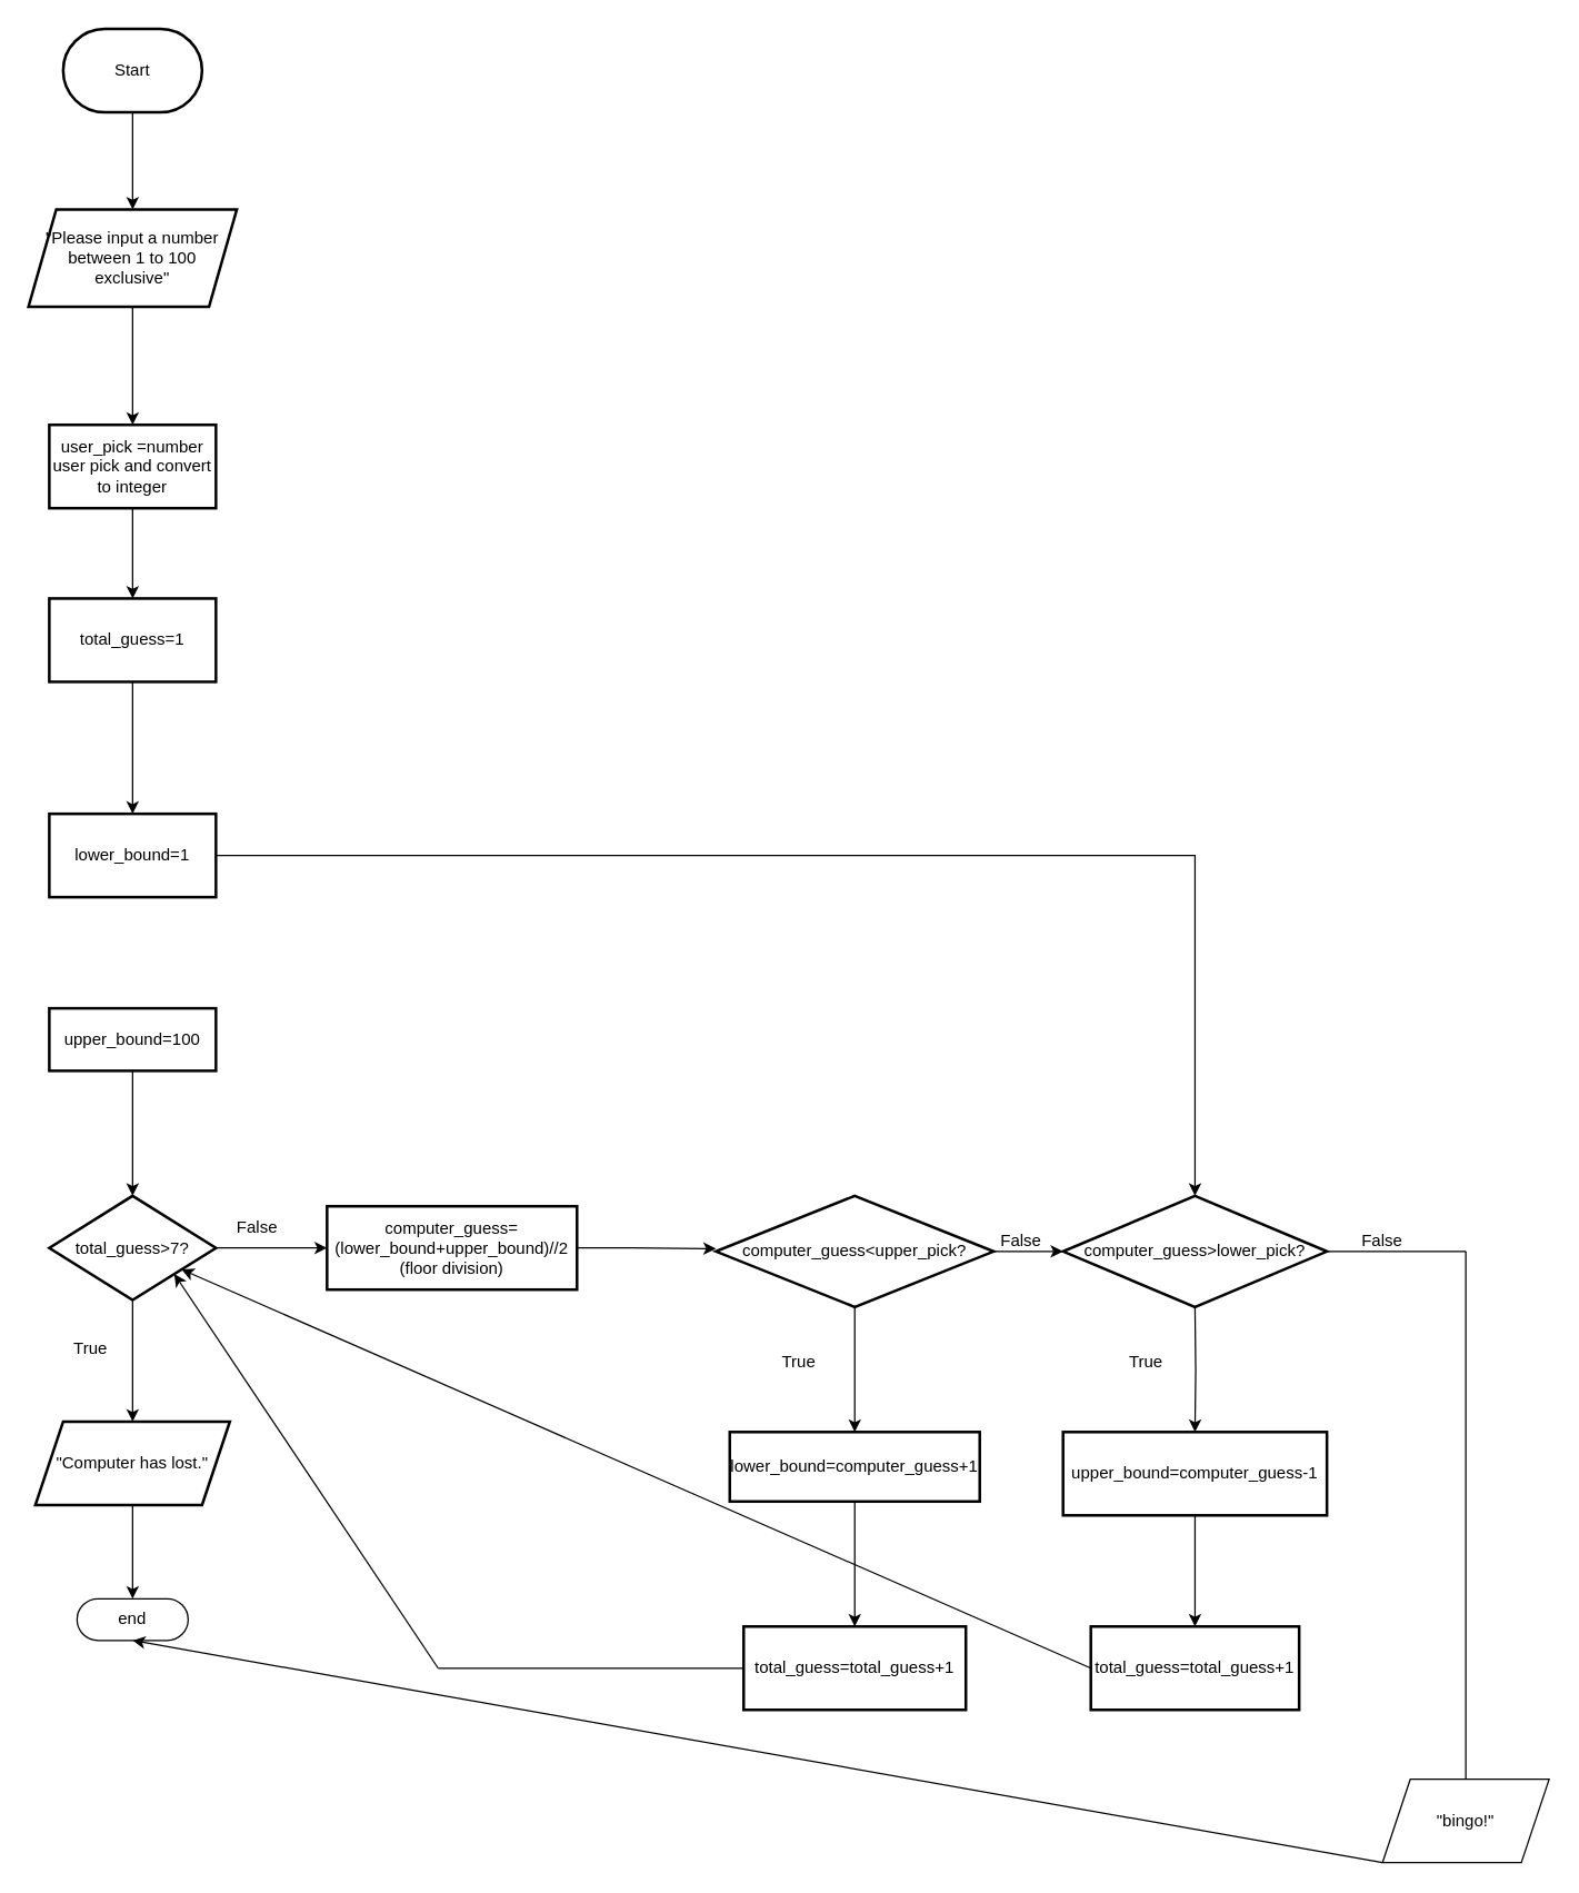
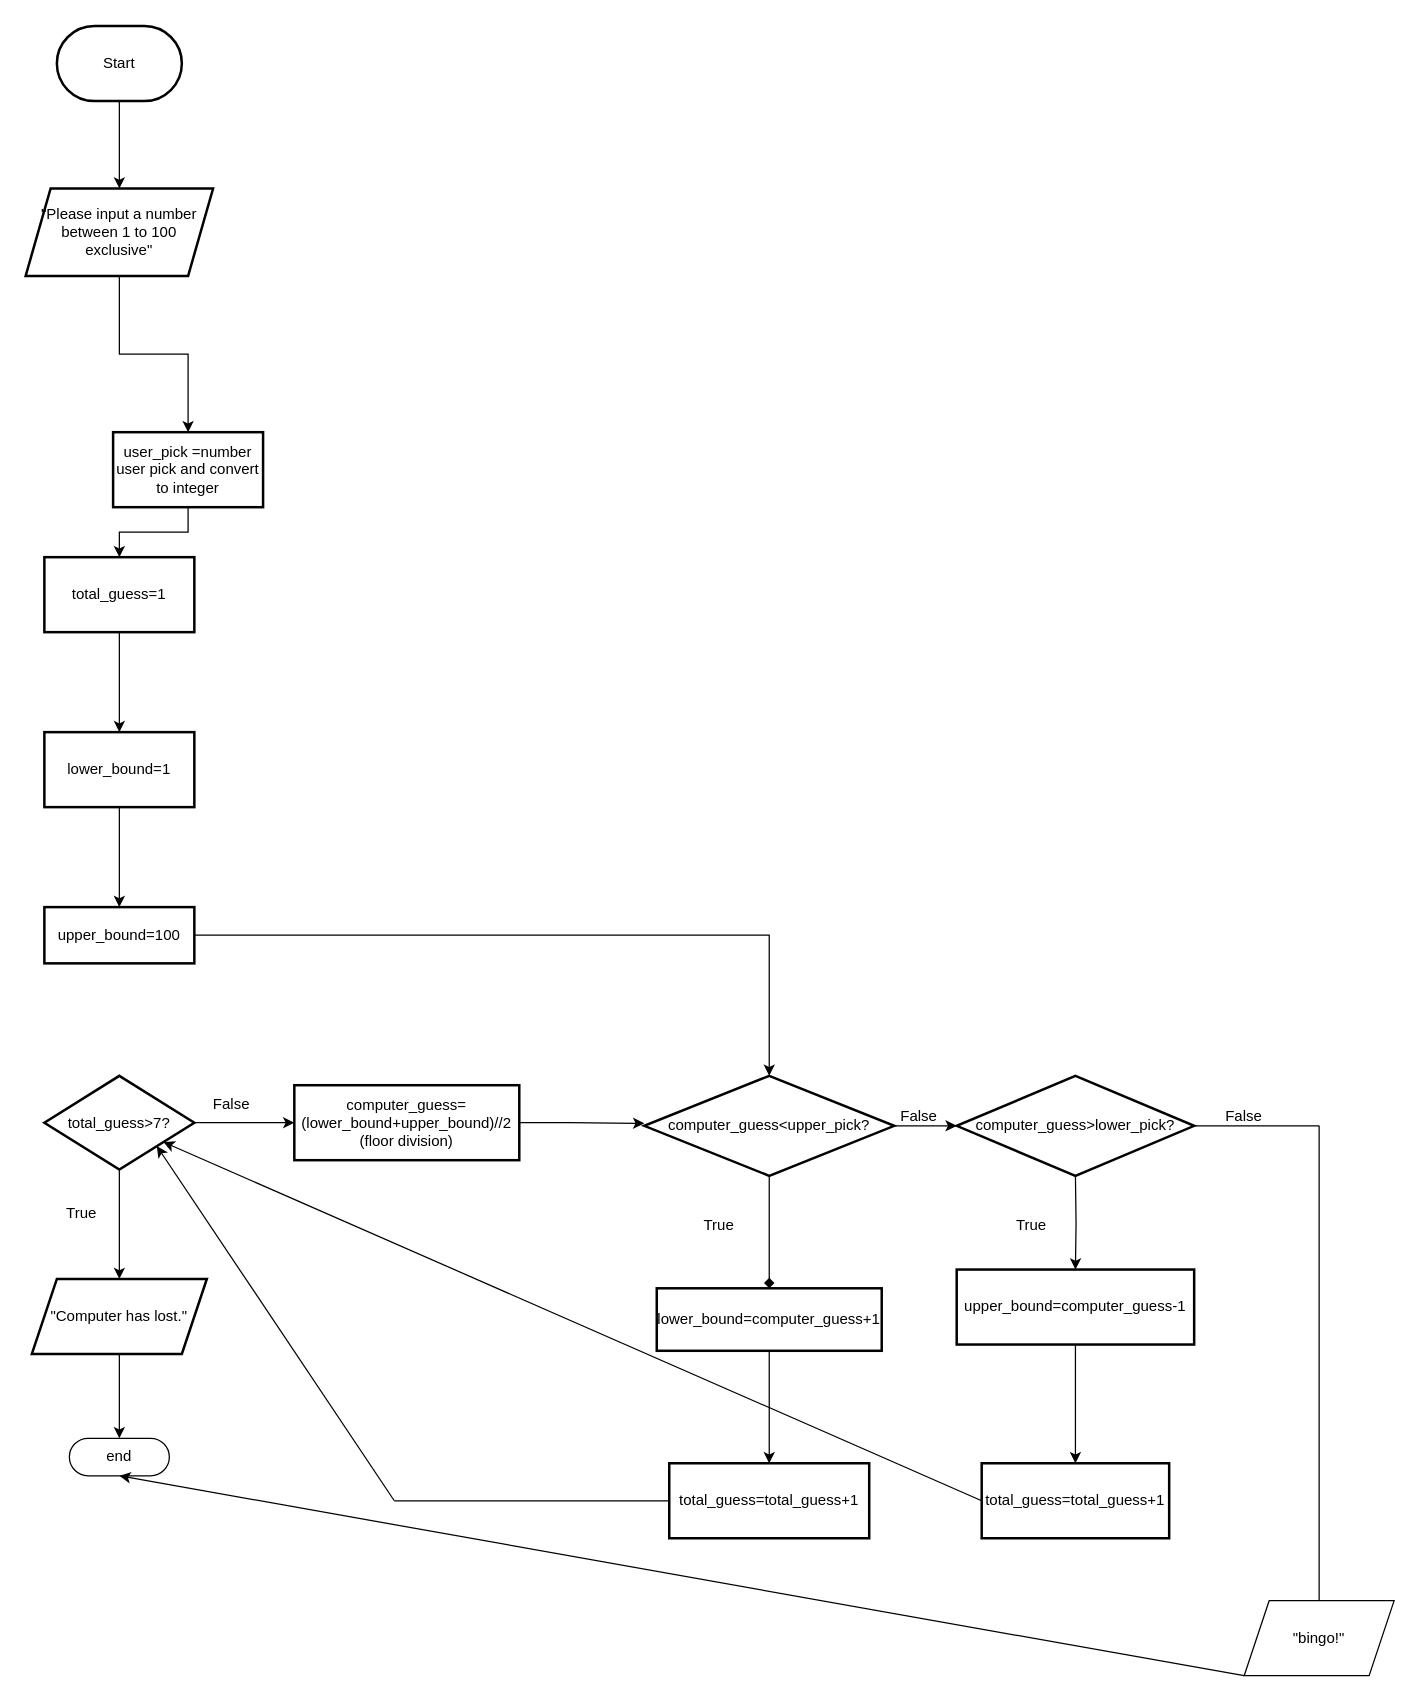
- <mxCell id="7" value="user_pick =number user pick and convert to integer" style="whiteSpace=wrap;html=1;strokeWidth=2;" vertex="1" parent="1"><mxGeometry x="35" y="305" width="120" height="60" as="geometry" /></mxCell>
+ <mxCell id="7" value="user_pick =number user pick and convert to integer" style="whiteSpace=wrap;html=1;strokeWidth=2;" vertex="1" parent="1"><mxGeometry x="90" y="345" width="120" height="60" as="geometry" /></mxCell>
- <mxCell id="9" value="total_guess=1" style="whiteSpace=wrap;html=1;strokeWidth=2;" vertex="1" parent="1"><mxGeometry x="35" y="430" width="120" height="60" as="geometry" /></mxCell>
+ <mxCell id="9" value="total_guess=1" style="whiteSpace=wrap;html=1;strokeWidth=2;" vertex="1" parent="1"><mxGeometry x="35" y="445" width="120" height="60" as="geometry" /></mxCell>
- <mxCell id="10" value="" style="edgeStyle=orthogonalEdgeStyle;rounded=0;orthogonalLoop=1;jettySize=auto;html=1;" edge="1" parent="1" source="11" target="32"><mxGeometry relative="1" as="geometry" /></mxCell>
+ <mxCell id="10" value="" style="edgeStyle=orthogonalEdgeStyle;rounded=0;orthogonalLoop=1;jettySize=auto;html=1;" edge="1" parent="1" source="11" target="13"><mxGeometry relative="1" as="geometry" /></mxCell>
- <mxCell id="12" value="" style="edgeStyle=orthogonalEdgeStyle;rounded=0;orthogonalLoop=1;jettySize=auto;html=1;" edge="1" parent="1" source="13" target="16"><mxGeometry relative="1" as="geometry" /></mxCell>
+ <mxCell id="12" value="" style="edgeStyle=orthogonalEdgeStyle;rounded=0;orthogonalLoop=1;jettySize=auto;html=1;" edge="1" parent="1" source="13" target="25"><mxGeometry relative="1" as="geometry" /></mxCell>
- <mxCell id="24" value="" style="edgeStyle=orthogonalEdgeStyle;rounded=0;orthogonalLoop=1;jettySize=auto;html=1;" edge="1" parent="1" source="25" target="27"><mxGeometry relative="1" as="geometry" /></mxCell>
+ <mxCell id="24" value="" style="edgeStyle=orthogonalEdgeStyle;rounded=0;orthogonalLoop=1;jettySize=auto;html=1;endArrow=diamond;" edge="1" parent="1" source="25" target="27"><mxGeometry relative="1" as="geometry" /></mxCell>
- <mxCell id="37" value="upper_bound=computer_guess-1" style="whiteSpace=wrap;html=1;strokeWidth=2;" vertex="1" parent="1"><mxGeometry x="765" y="1030" width="190" height="60" as="geometry" /></mxCell>
+ <mxCell id="37" value="upper_bound=computer_guess-1" style="whiteSpace=wrap;html=1;strokeWidth=2;" vertex="1" parent="1"><mxGeometry x="765" y="1015" width="190" height="60" as="geometry" /></mxCell>
